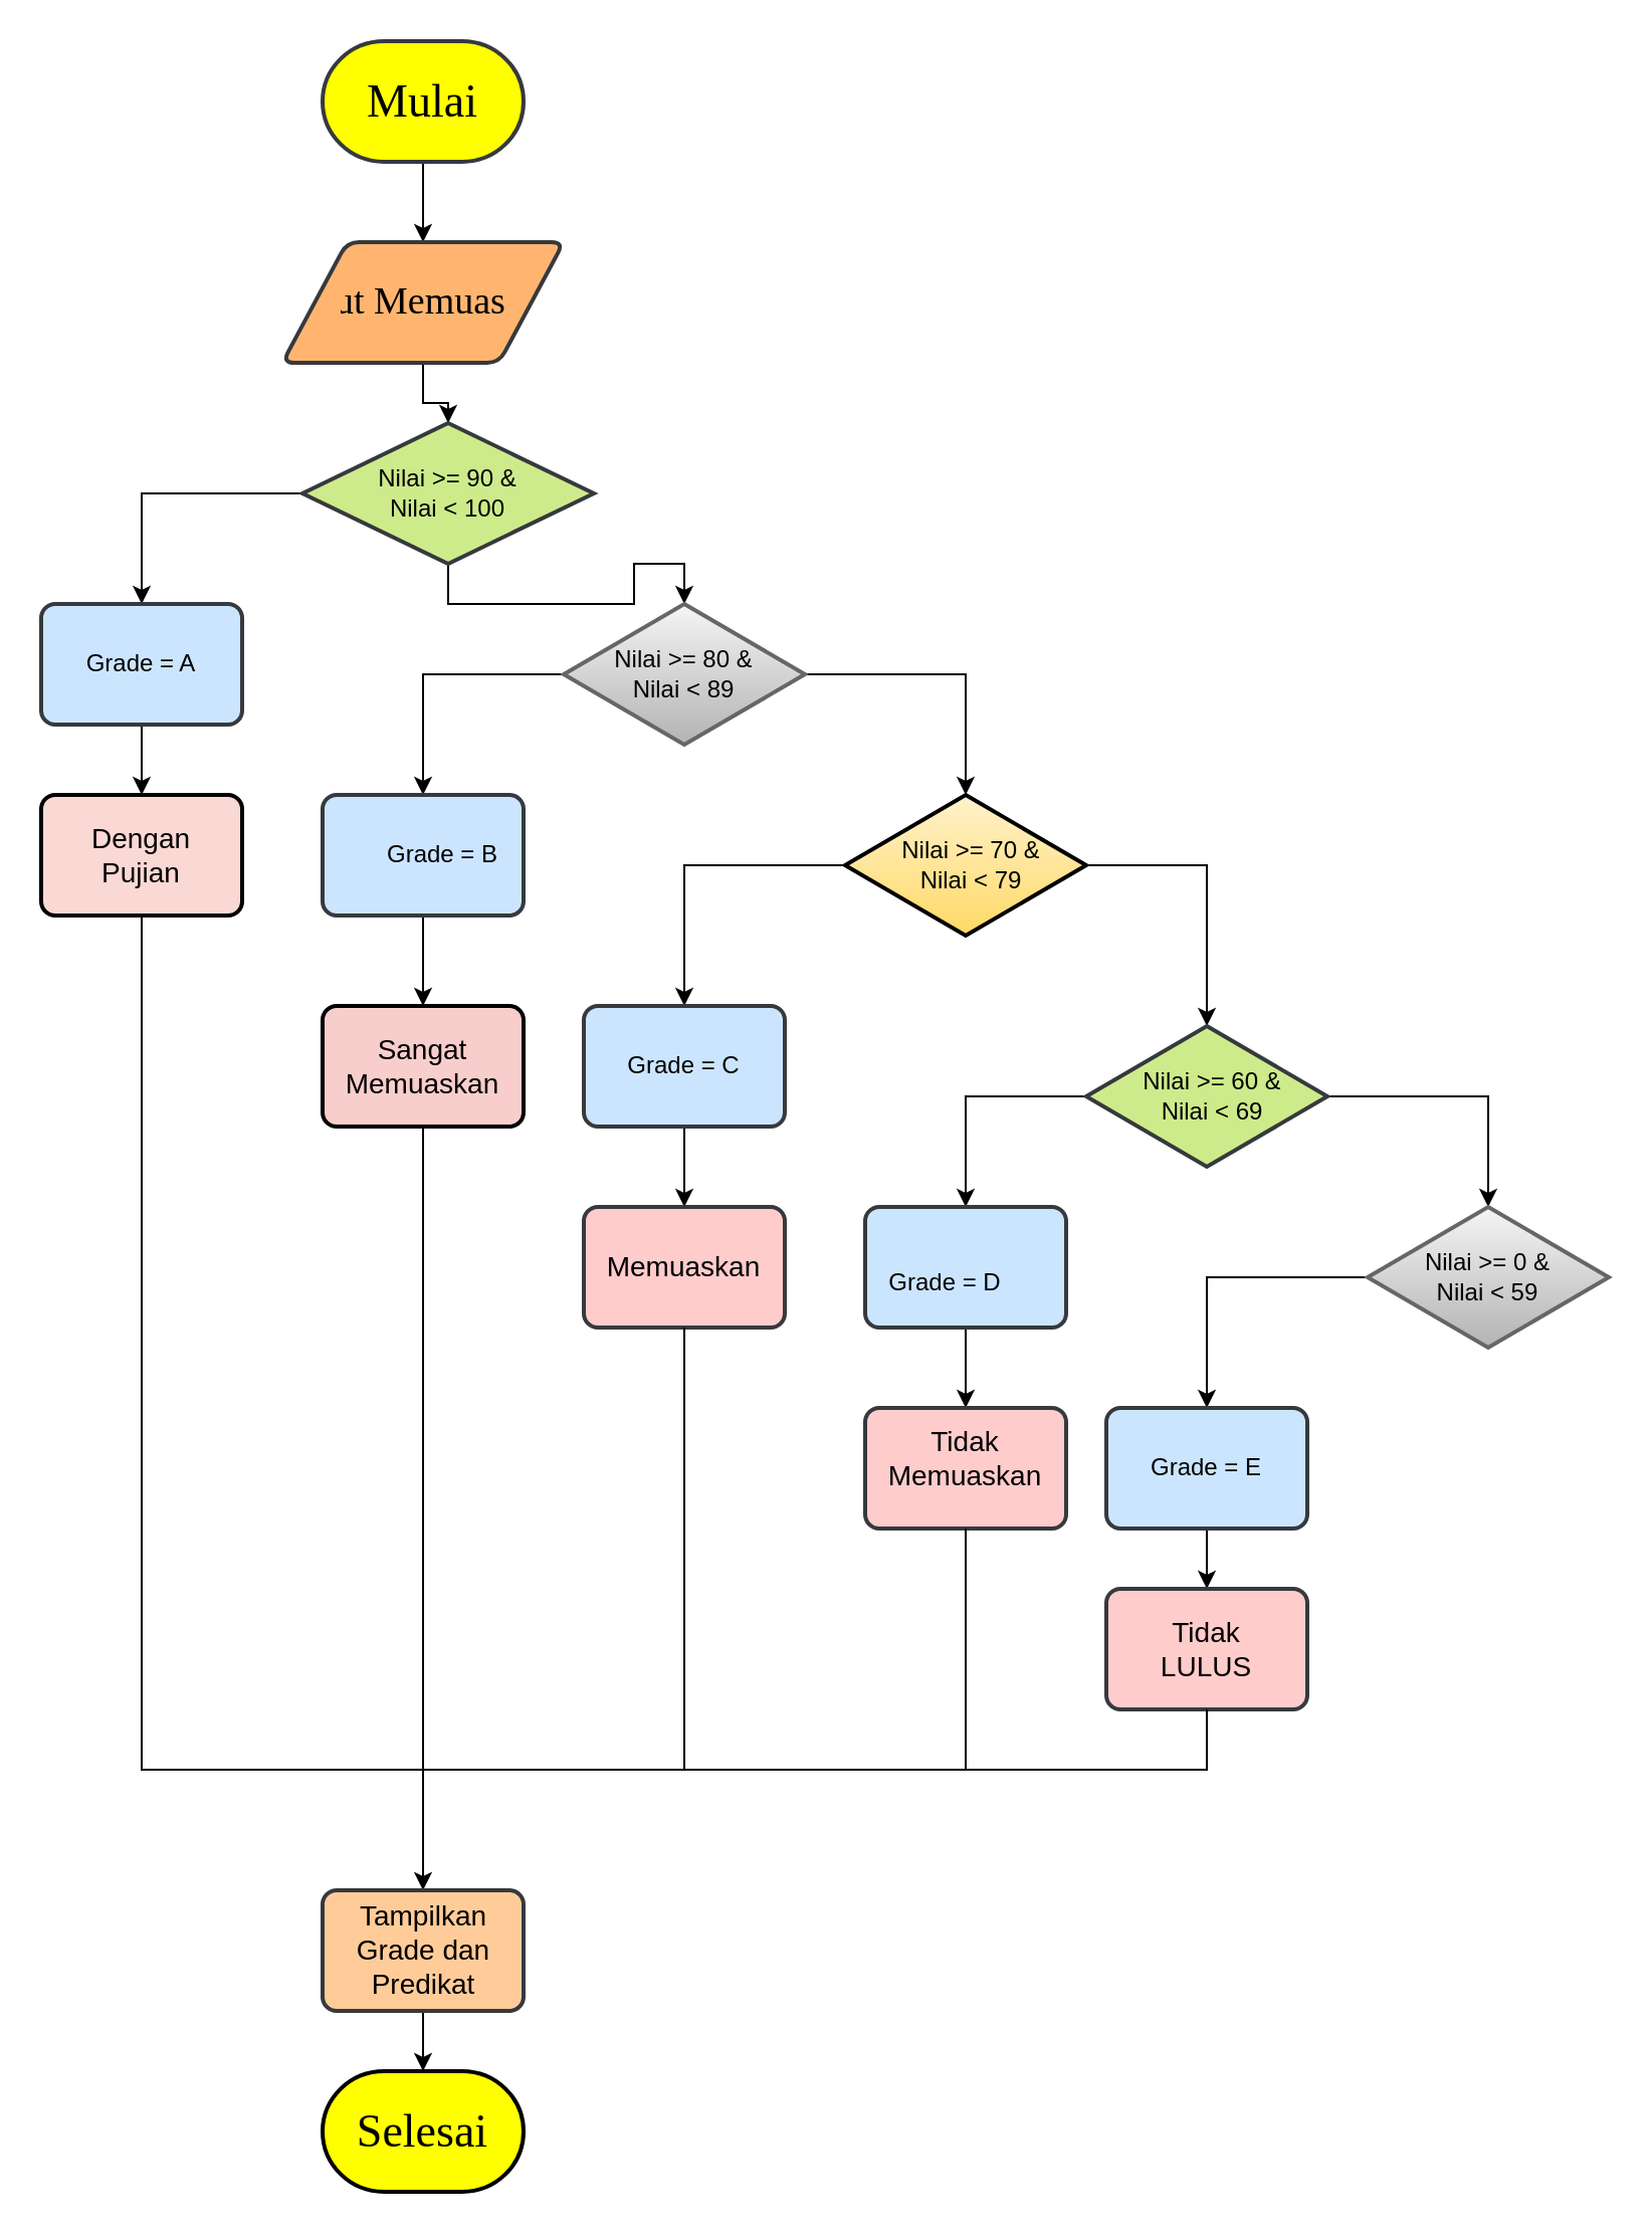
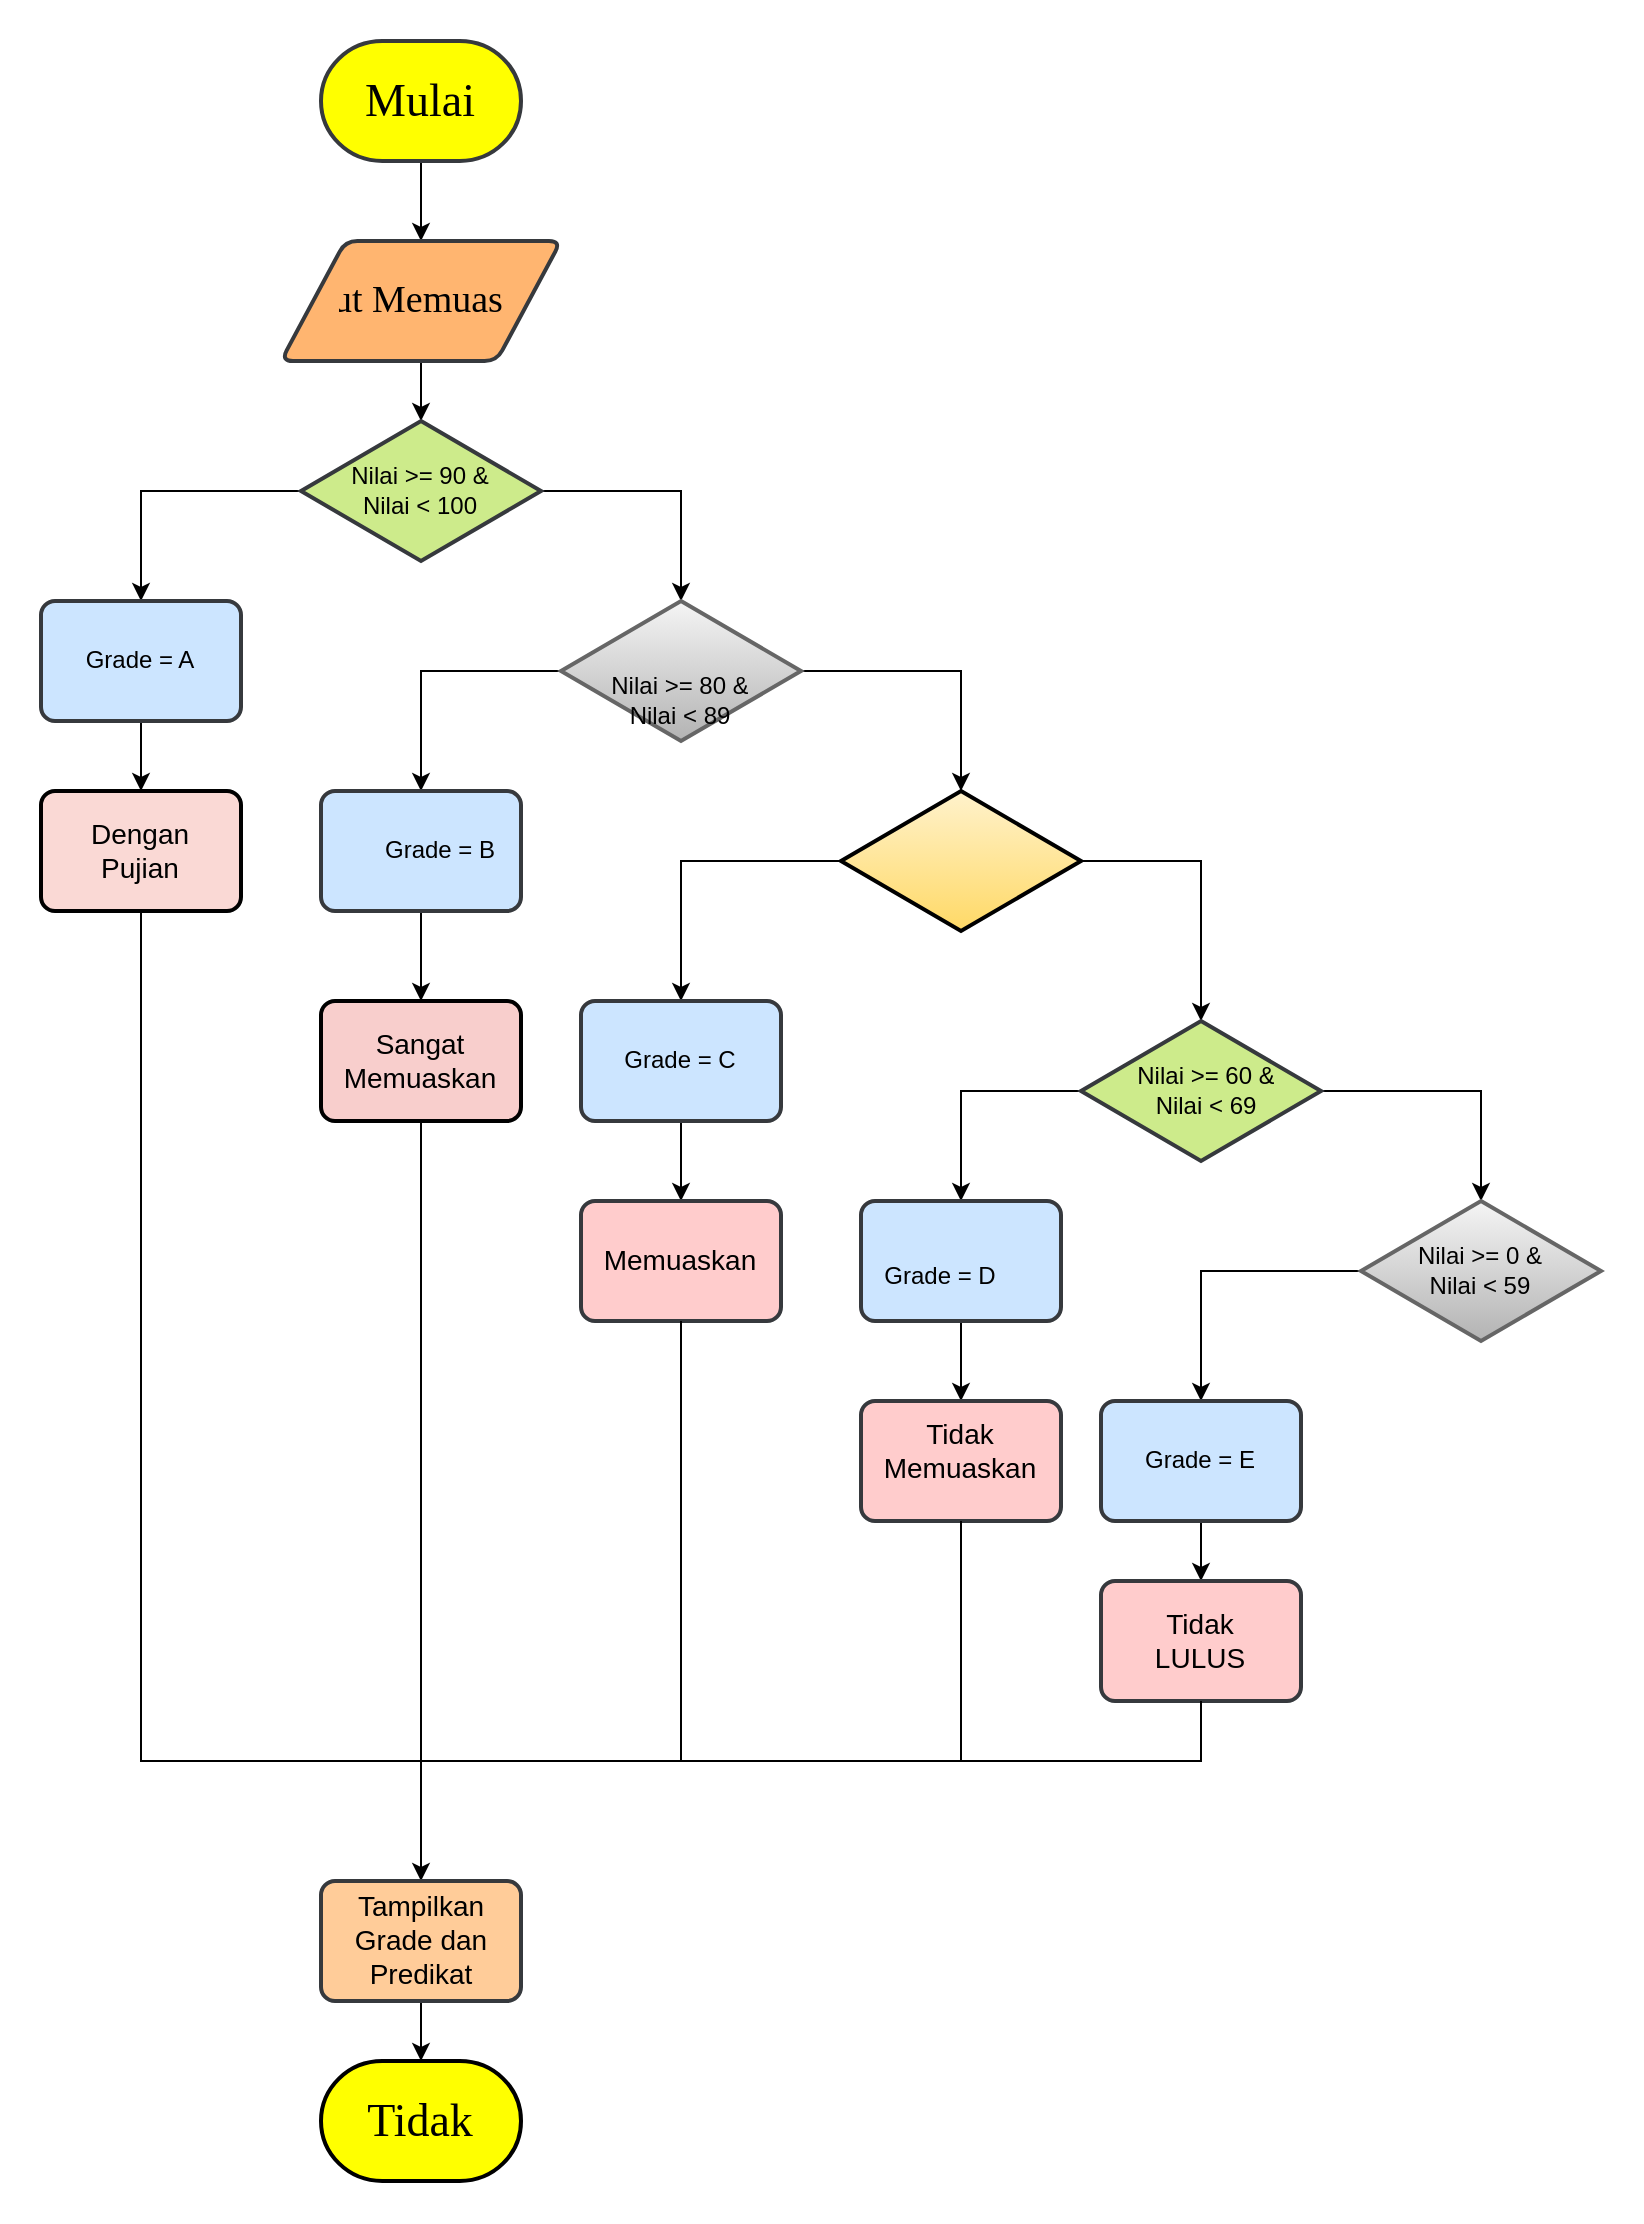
- <mxCell id="7" value="Nilai &amp;gt;= 90 &amp;amp; &lt;br style=&quot;font-size: 12px;&quot;&gt;Nilai &amp;lt; 100" style="rhombus;whiteSpace=wrap;html=1;strokeWidth=2;fontSize=12;fillColor=#cdeb8b;strokeColor=#36393d;" parent="1" vertex="1"><mxGeometry x="150" y="210" width="145" height="70" as="geometry" /></mxCell>
+ <mxCell id="7" value="Nilai &amp;gt;= 90 &amp;amp; &lt;br style=&quot;font-size: 12px;&quot;&gt;Nilai &amp;lt; 100" style="rhombus;whiteSpace=wrap;html=1;strokeWidth=2;fontSize=12;fillColor=#cdeb8b;strokeColor=#36393d;" parent="1" vertex="1"><mxGeometry x="150" y="210" width="120" height="70" as="geometry" /></mxCell>
- <mxCell id="38" value="Nilai &amp;gt;= 80 &amp;amp;&lt;br style=&quot;font-size: 12px;&quot;&gt;Nilai &amp;lt; 89" style="text;strokeColor=none;fillColor=none;align=center;verticalAlign=middle;spacingLeft=4;spacingRight=4;overflow=hidden;points=[[0,0.5],[1,0.5]];portConstraint=eastwest;rotatable=0;fontFamily=Helvetica;fontSize=12;whiteSpace=wrap;html=1;" parent="1" vertex="1"><mxGeometry x="287" y="317.5" width="106" height="35" as="geometry" /></mxCell>
+ <mxCell id="38" value="Nilai &amp;gt;= 80 &amp;amp;&lt;br style=&quot;font-size: 12px;&quot;&gt;Nilai &amp;lt; 89" style="text;strokeColor=none;fillColor=none;align=center;verticalAlign=middle;spacingLeft=4;spacingRight=4;overflow=hidden;points=[[0,0.5],[1,0.5]];portConstraint=eastwest;rotatable=0;fontFamily=Helvetica;fontSize=12;whiteSpace=wrap;html=1;" parent="1" vertex="1"><mxGeometry x="287" y="332.5" width="106" height="35" as="geometry" /></mxCell>
- <mxCell id="39" value="Nilai &amp;gt;= 70 &amp;amp;&lt;br style=&quot;font-size: 12px;&quot;&gt;Nilai &amp;lt; 79" style="text;strokeColor=none;fillColor=none;align=center;verticalAlign=middle;spacingLeft=4;spacingRight=4;overflow=hidden;points=[[0,0.5],[1,0.5]];portConstraint=eastwest;rotatable=0;fontFamily=Helvetica;fontSize=12;whiteSpace=wrap;html=1;" parent="1" vertex="1"><mxGeometry x="430" y="412.5" width="106" height="35" as="geometry" /></mxCell>
- <mxCell id="61" value="Selesai" style="text;strokeColor=none;fillColor=none;align=center;verticalAlign=middle;spacingLeft=4;spacingRight=4;overflow=hidden;points=[[0,0.5],[1,0.5]];portConstraint=eastwest;rotatable=0;fontFamily=Times New Roman;fontSize=23;" vertex="1" parent="1"><mxGeometry x="165" y="1030" width="90" height="55" as="geometry" /></mxCell>
+ <mxCell id="61" value="Tidak" style="text;strokeColor=none;fillColor=none;align=center;verticalAlign=middle;spacingLeft=4;spacingRight=4;overflow=hidden;points=[[0,0.5],[1,0.5]];portConstraint=eastwest;rotatable=0;fontFamily=Times New Roman;fontSize=23;" vertex="1" parent="1"><mxGeometry x="165" y="1030" width="90" height="55" as="geometry" /></mxCell>
